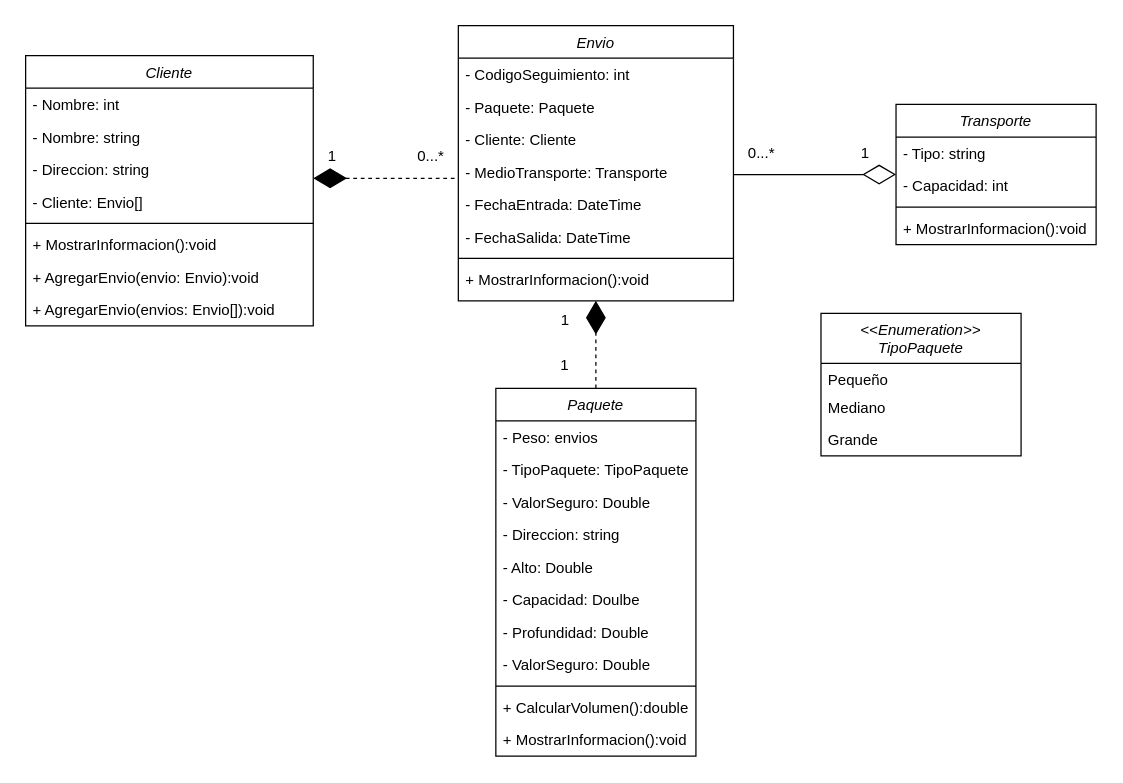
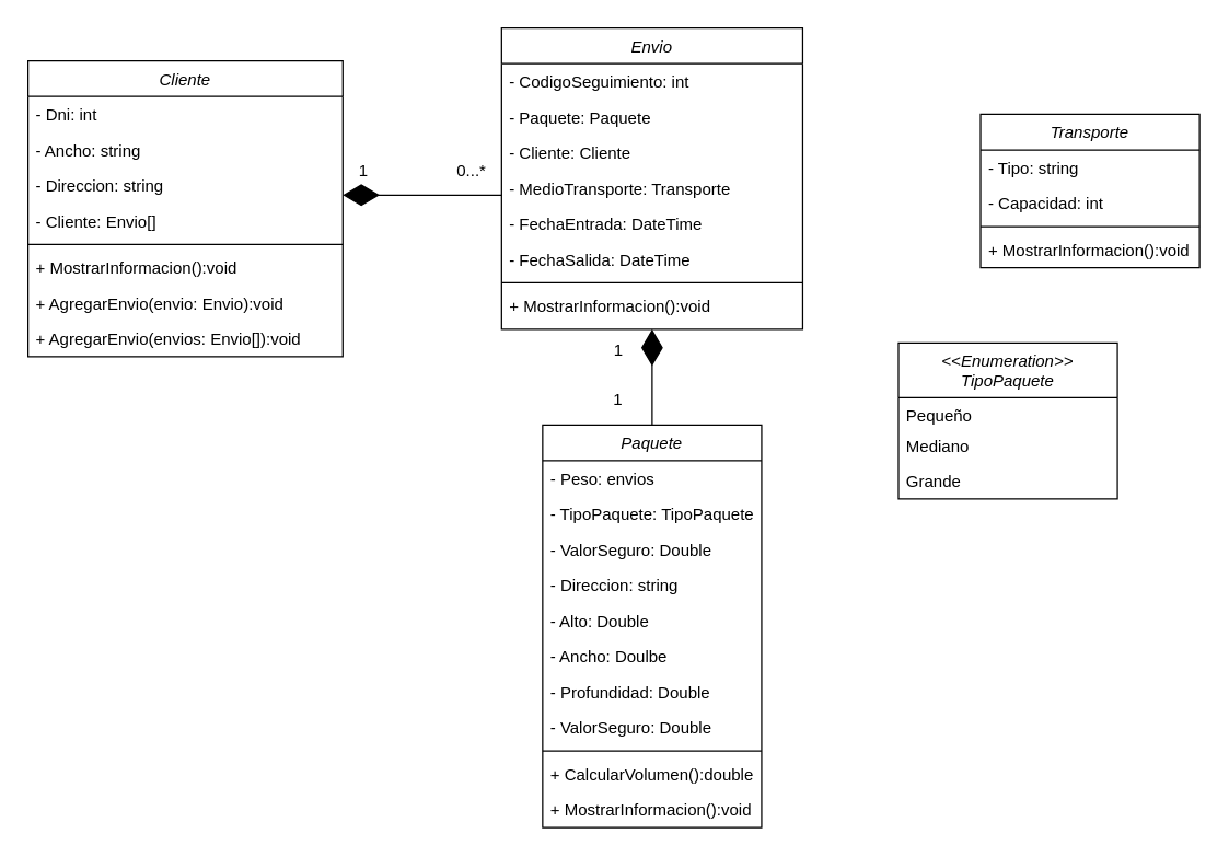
- <mxCell id="3" value="- Nombre: int" style="text;align=left;verticalAlign=top;spacingLeft=4;spacingRight=4;overflow=hidden;rotatable=0;points=[[0,0.5],[1,0.5]];portConstraint=eastwest;" vertex="1" parent="2"><mxGeometry y="26" width="230" height="26" as="geometry" /></mxCell>
+ <mxCell id="3" value="- Dni: int" style="text;align=left;verticalAlign=top;spacingLeft=4;spacingRight=4;overflow=hidden;rotatable=0;points=[[0,0.5],[1,0.5]];portConstraint=eastwest;" vertex="1" parent="2"><mxGeometry y="26" width="230" height="26" as="geometry" /></mxCell>
- <mxCell id="4" value="- Nombre: string" style="text;align=left;verticalAlign=top;spacingLeft=4;spacingRight=4;overflow=hidden;rotatable=0;points=[[0,0.5],[1,0.5]];portConstraint=eastwest;rounded=0;shadow=0;html=0;" vertex="1" parent="2"><mxGeometry y="52" width="230" height="26" as="geometry" /></mxCell>
+ <mxCell id="4" value="- Ancho: string" style="text;align=left;verticalAlign=top;spacingLeft=4;spacingRight=4;overflow=hidden;rotatable=0;points=[[0,0.5],[1,0.5]];portConstraint=eastwest;rounded=0;shadow=0;html=0;" vertex="1" parent="2"><mxGeometry y="52" width="230" height="26" as="geometry" /></mxCell>
- <mxCell id="47" value="" style="endArrow=diamondThin;shadow=0;strokeWidth=1;rounded=0;curved=0;endFill=0;edgeStyle=elbowEdgeStyle;elbow=vertical;startSize=6;endSize=24;" edge="1" parent="1" source="28" target="23"><mxGeometry x="0.5" y="41" relative="1" as="geometry"><mxPoint x="663" y="160" as="sourcePoint" /><mxPoint x="791" y="160" as="targetPoint" /><mxPoint x="-40" y="32" as="offset" /></mxGeometry></mxCell>
- <mxCell id="48" value="0...*" style="resizable=0;align=left;verticalAlign=bottom;labelBackgroundColor=none;fontSize=12;" connectable="0" vertex="1" parent="47"><mxGeometry x="-1" relative="1" as="geometry"><mxPoint x="10" y="-9" as="offset" /></mxGeometry></mxCell>
- <mxCell id="49" value="1" style="resizable=0;align=right;verticalAlign=bottom;labelBackgroundColor=none;fontSize=12;" connectable="0" vertex="1" parent="47"><mxGeometry x="1" relative="1" as="geometry"><mxPoint x="-20" y="-9" as="offset" /></mxGeometry></mxCell>
- <mxCell id="37" value="" style="endArrow=none;shadow=0;strokeWidth=1;rounded=0;curved=0;endFill=0;edgeStyle=elbowEdgeStyle;elbow=vertical;startArrow=diamondThin;startFill=1;sourcePerimeterSpacing=0;startSize=24;dashed=1;" edge="1" parent="1" source="2" target="28"><mxGeometry x="0.5" y="41" relative="1" as="geometry"><mxPoint x="196" y="130" as="sourcePoint" /><mxPoint x="324" y="130" as="targetPoint" /><mxPoint x="-40" y="32" as="offset" /></mxGeometry></mxCell>
+ <mxCell id="37" value="" style="endArrow=none;shadow=0;strokeWidth=1;rounded=0;curved=0;endFill=0;edgeStyle=elbowEdgeStyle;elbow=vertical;startArrow=diamondThin;startFill=1;sourcePerimeterSpacing=0;startSize=24;" edge="1" parent="1" source="2" target="28"><mxGeometry x="0.5" y="41" relative="1" as="geometry"><mxPoint x="196" y="130" as="sourcePoint" /><mxPoint x="324" y="130" as="targetPoint" /><mxPoint x="-40" y="32" as="offset" /></mxGeometry></mxCell>
- <mxCell id="44" value="" style="endArrow=diamondThin;shadow=0;strokeWidth=1;rounded=0;curved=0;endFill=1;edgeStyle=elbowEdgeStyle;elbow=vertical;startArrow=none;startFill=0;startSize=11;endSize=24;dashed=1;" edge="1" parent="1" source="11" target="28"><mxGeometry x="0.5" y="41" relative="1" as="geometry"><mxPoint x="346" y="309.17" as="sourcePoint" /><mxPoint x="526" y="309.17" as="targetPoint" /><mxPoint x="-40" y="32" as="offset" /></mxGeometry></mxCell>
+ <mxCell id="44" value="" style="endArrow=diamondThin;shadow=0;strokeWidth=1;rounded=0;curved=0;endFill=1;edgeStyle=elbowEdgeStyle;elbow=vertical;startArrow=none;startFill=0;startSize=11;endSize=24;" edge="1" parent="1" source="11" target="28"><mxGeometry x="0.5" y="41" relative="1" as="geometry"><mxPoint x="346" y="309.17" as="sourcePoint" /><mxPoint x="526" y="309.17" as="targetPoint" /><mxPoint x="-40" y="32" as="offset" /></mxGeometry></mxCell>
- <mxCell id="17" value="- Capacidad: Doulbe" style="text;align=left;verticalAlign=top;spacingLeft=4;spacingRight=4;overflow=hidden;rotatable=0;points=[[0,0.5],[1,0.5]];portConstraint=eastwest;rounded=0;shadow=0;html=0;" vertex="1" parent="11"><mxGeometry y="156" width="160" height="26" as="geometry" /></mxCell>
+ <mxCell id="17" value="- Ancho: Doulbe" style="text;align=left;verticalAlign=top;spacingLeft=4;spacingRight=4;overflow=hidden;rotatable=0;points=[[0,0.5],[1,0.5]];portConstraint=eastwest;rounded=0;shadow=0;html=0;" vertex="1" parent="11"><mxGeometry y="156" width="160" height="26" as="geometry" /></mxCell>
